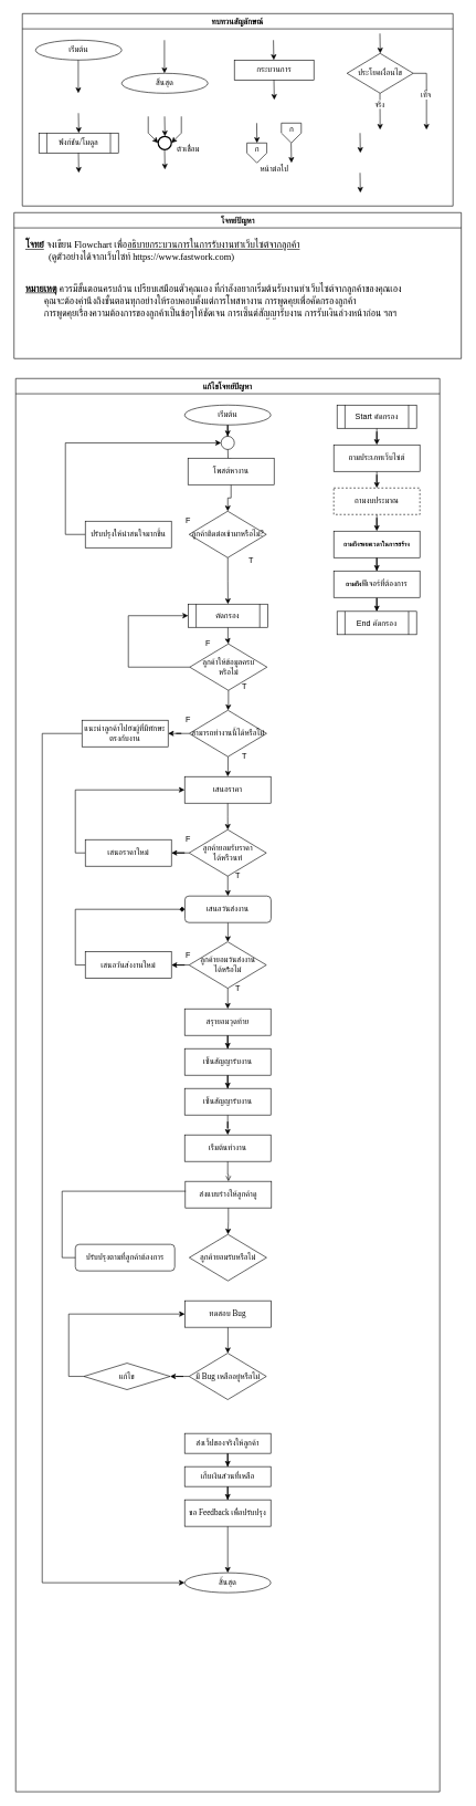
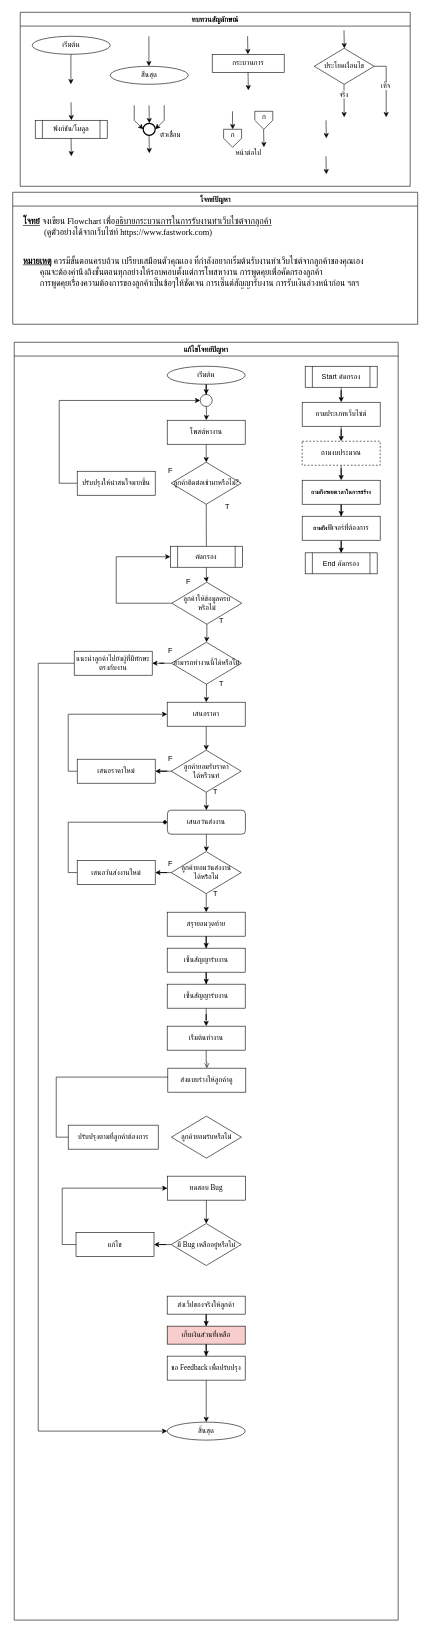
- <mxCell id="40" value="โพสต์หางาน" style="rounded=0;whiteSpace=wrap;html=1;" parent="34" vertex="1"><mxGeometry x="260" y="120" width="130" height="40" as="geometry" /></mxCell>
+ <mxCell id="40" value="โพสต์หางาน" style="rounded=0;whiteSpace=wrap;html=1;" parent="34" vertex="1"><mxGeometry x="255" y="130" width="130" height="40" as="geometry" /></mxCell>
- <mxCell id="41" style="edgeStyle=orthogonalEdgeStyle;rounded=0;orthogonalLoop=1;jettySize=auto;html=1;entryX=0.5;entryY=0;entryDx=0;entryDy=0;" parent="34" source="42" target="63" edge="1"><mxGeometry relative="1" as="geometry" /></mxCell>
+ <mxCell id="41" style="edgeStyle=orthogonalEdgeStyle;rounded=0;orthogonalLoop=1;jettySize=auto;html=1;entryX=0.5;entryY=0;entryDx=0;entryDy=0;endArrow=none;" parent="34" source="42" target="63" edge="1"><mxGeometry relative="1" as="geometry" /></mxCell>
- <mxCell id="99" value="" style="edgeStyle=orthogonalEdgeStyle;rounded=0;orthogonalLoop=1;jettySize=auto;html=1;" edge="1" parent="34" source="100" target="101"><mxGeometry relative="1" as="geometry" /></mxCell>
- <mxCell id="102" value="&lt;span style=&quot;font-family: Sarabun;&quot;&gt;ปรับปรุงตามที่ลูกค้าต้องการ&lt;/span&gt;" style="whiteSpace=wrap;html=1;rounded=1;" vertex="1" parent="34"><mxGeometry x="90" y="1305" width="150" height="40" as="geometry" /></mxCell>
+ <mxCell id="102" value="&lt;span style=&quot;font-family: Sarabun;&quot;&gt;ปรับปรุงตามที่ลูกค้าต้องการ&lt;/span&gt;" style="rounded=0;whiteSpace=wrap;html=1;" vertex="1" parent="34"><mxGeometry x="90" y="1305" width="150" height="40" as="geometry" /></mxCell>
- <mxCell id="109" value="&lt;span style=&quot;font-family: Sarabun;&quot;&gt;แก้ไข&lt;/span&gt;" style="rhombus;whiteSpace=wrap;html=1;" vertex="1" parent="34"><mxGeometry x="103" y="1484" width="130" height="40" as="geometry" /></mxCell>
+ <mxCell id="109" value="&lt;span style=&quot;font-family: Sarabun;&quot;&gt;แก้ไข&lt;/span&gt;" style="rounded=0;whiteSpace=wrap;html=1;" vertex="1" parent="34"><mxGeometry x="103" y="1484" width="130" height="40" as="geometry" /></mxCell>
- <mxCell id="113" value="&lt;font face=&quot;Sarabun&quot;&gt;เก็บเงินส่วนที่เหลือ&lt;/font&gt;" style="rounded=0;whiteSpace=wrap;html=1;" vertex="1" parent="34"><mxGeometry x="254.99" y="1640" width="130" height="30" as="geometry" /></mxCell>
+ <mxCell id="113" value="&lt;font face=&quot;Sarabun&quot;&gt;เก็บเงินส่วนที่เหลือ&lt;/font&gt;" style="rounded=0;whiteSpace=wrap;html=1;fillColor=#f8cecc;" vertex="1" parent="34"><mxGeometry x="254.99" y="1640" width="130" height="30" as="geometry" /></mxCell>
